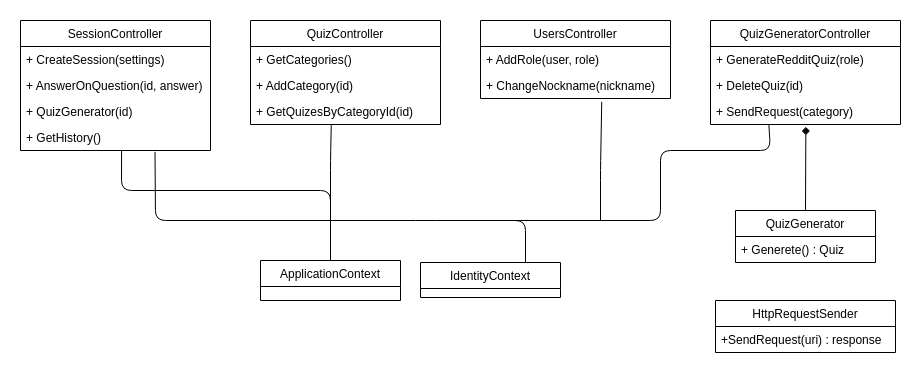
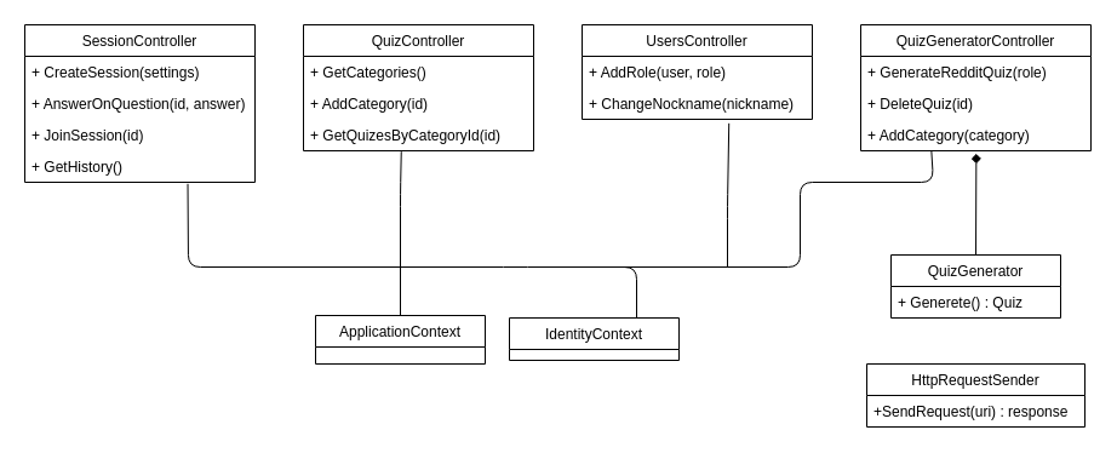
- <mxCell id="28" value="+ QuizGenerator(id)" style="text;strokeColor=none;fillColor=none;align=left;verticalAlign=top;spacingLeft=4;spacingRight=4;overflow=hidden;rotatable=0;points=[[0,0.5],[1,0.5]];portConstraint=eastwest;" vertex="1" parent="25"><mxGeometry y="78" width="190" height="26" as="geometry" /></mxCell>
+ <mxCell id="28" value="+ JoinSession(id)" style="text;strokeColor=none;fillColor=none;align=left;verticalAlign=top;spacingLeft=4;spacingRight=4;overflow=hidden;rotatable=0;points=[[0,0.5],[1,0.5]];portConstraint=eastwest;" vertex="1" parent="25"><mxGeometry y="78" width="190" height="26" as="geometry" /></mxCell>
- <mxCell id="24" value="+ SendRequest(category)" style="text;strokeColor=none;fillColor=none;align=left;verticalAlign=top;spacingLeft=4;spacingRight=4;overflow=hidden;rotatable=0;points=[[0,0.5],[1,0.5]];portConstraint=eastwest;" vertex="1" parent="21"><mxGeometry y="78" width="190" height="26" as="geometry" /></mxCell>
+ <mxCell id="24" value="+ AddCategory(category)" style="text;strokeColor=none;fillColor=none;align=left;verticalAlign=top;spacingLeft=4;spacingRight=4;overflow=hidden;rotatable=0;points=[[0,0.5],[1,0.5]];portConstraint=eastwest;" vertex="1" parent="21"><mxGeometry y="78" width="190" height="26" as="geometry" /></mxCell>
- <mxCell id="11" value="" style="endArrow=none;html=1;exitX=0.5;exitY=0;exitDx=0;exitDy=0;entryX=0.532;entryY=1.019;entryDx=0;entryDy=0;entryPerimeter=0;" edge="1" parent="1" source="2" target="29"><mxGeometry width="50" height="50" relative="1" as="geometry"><mxPoint x="370" y="270" as="sourcePoint" /><mxPoint x="420" y="220" as="targetPoint" /><Array as="points"><mxPoint x="330" y="190" /><mxPoint x="121" y="190" /></Array></mxGeometry></mxCell>
